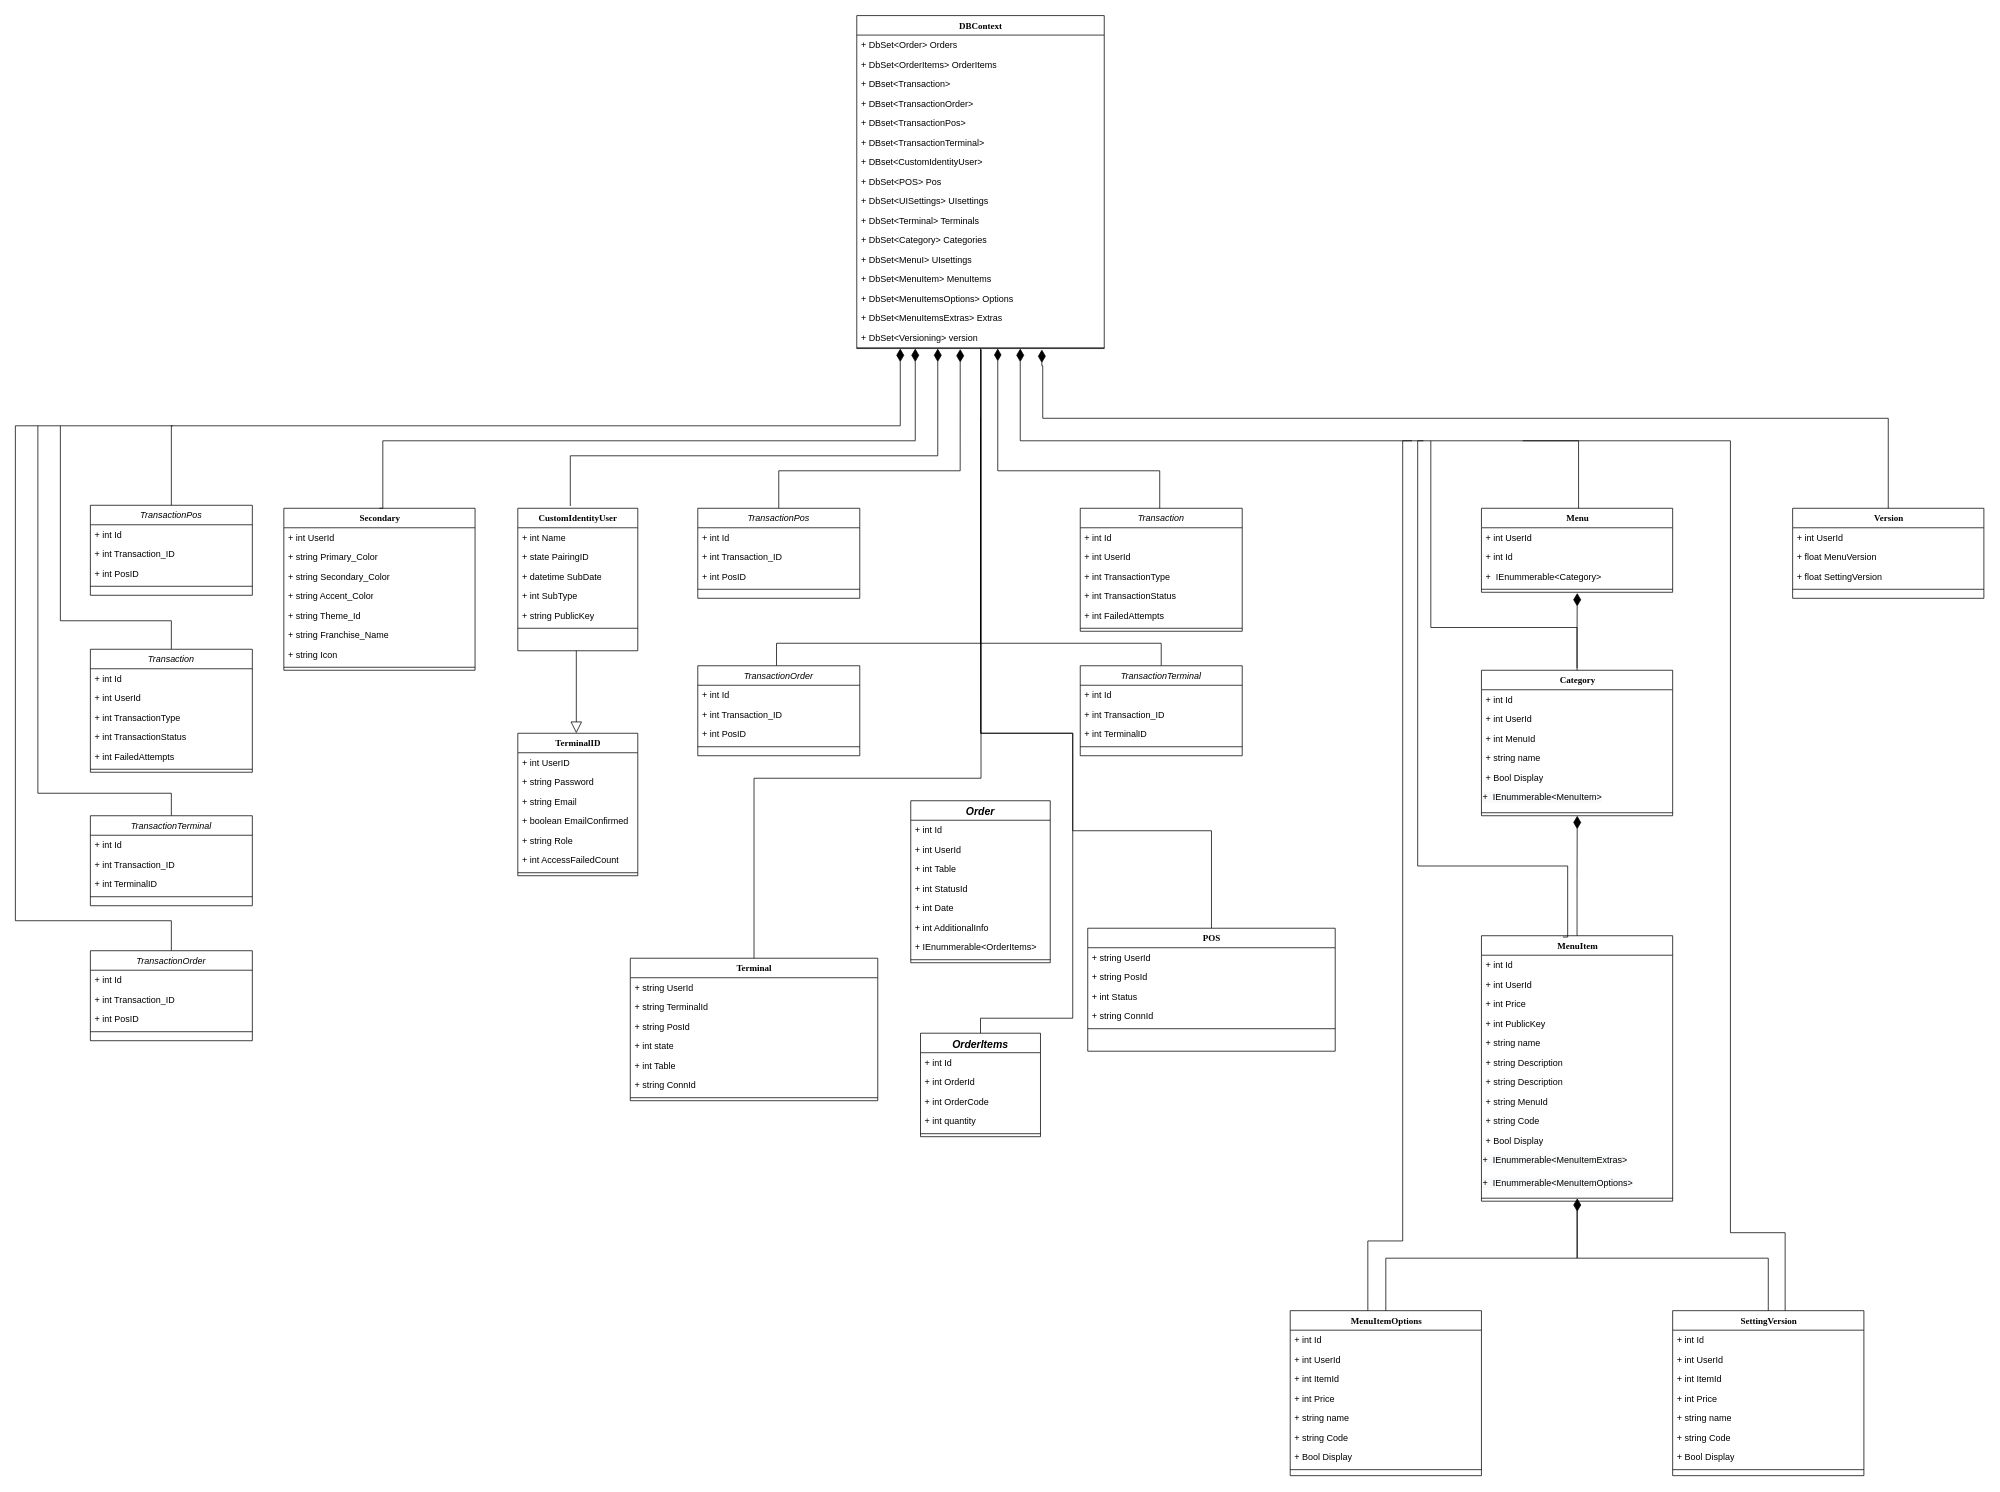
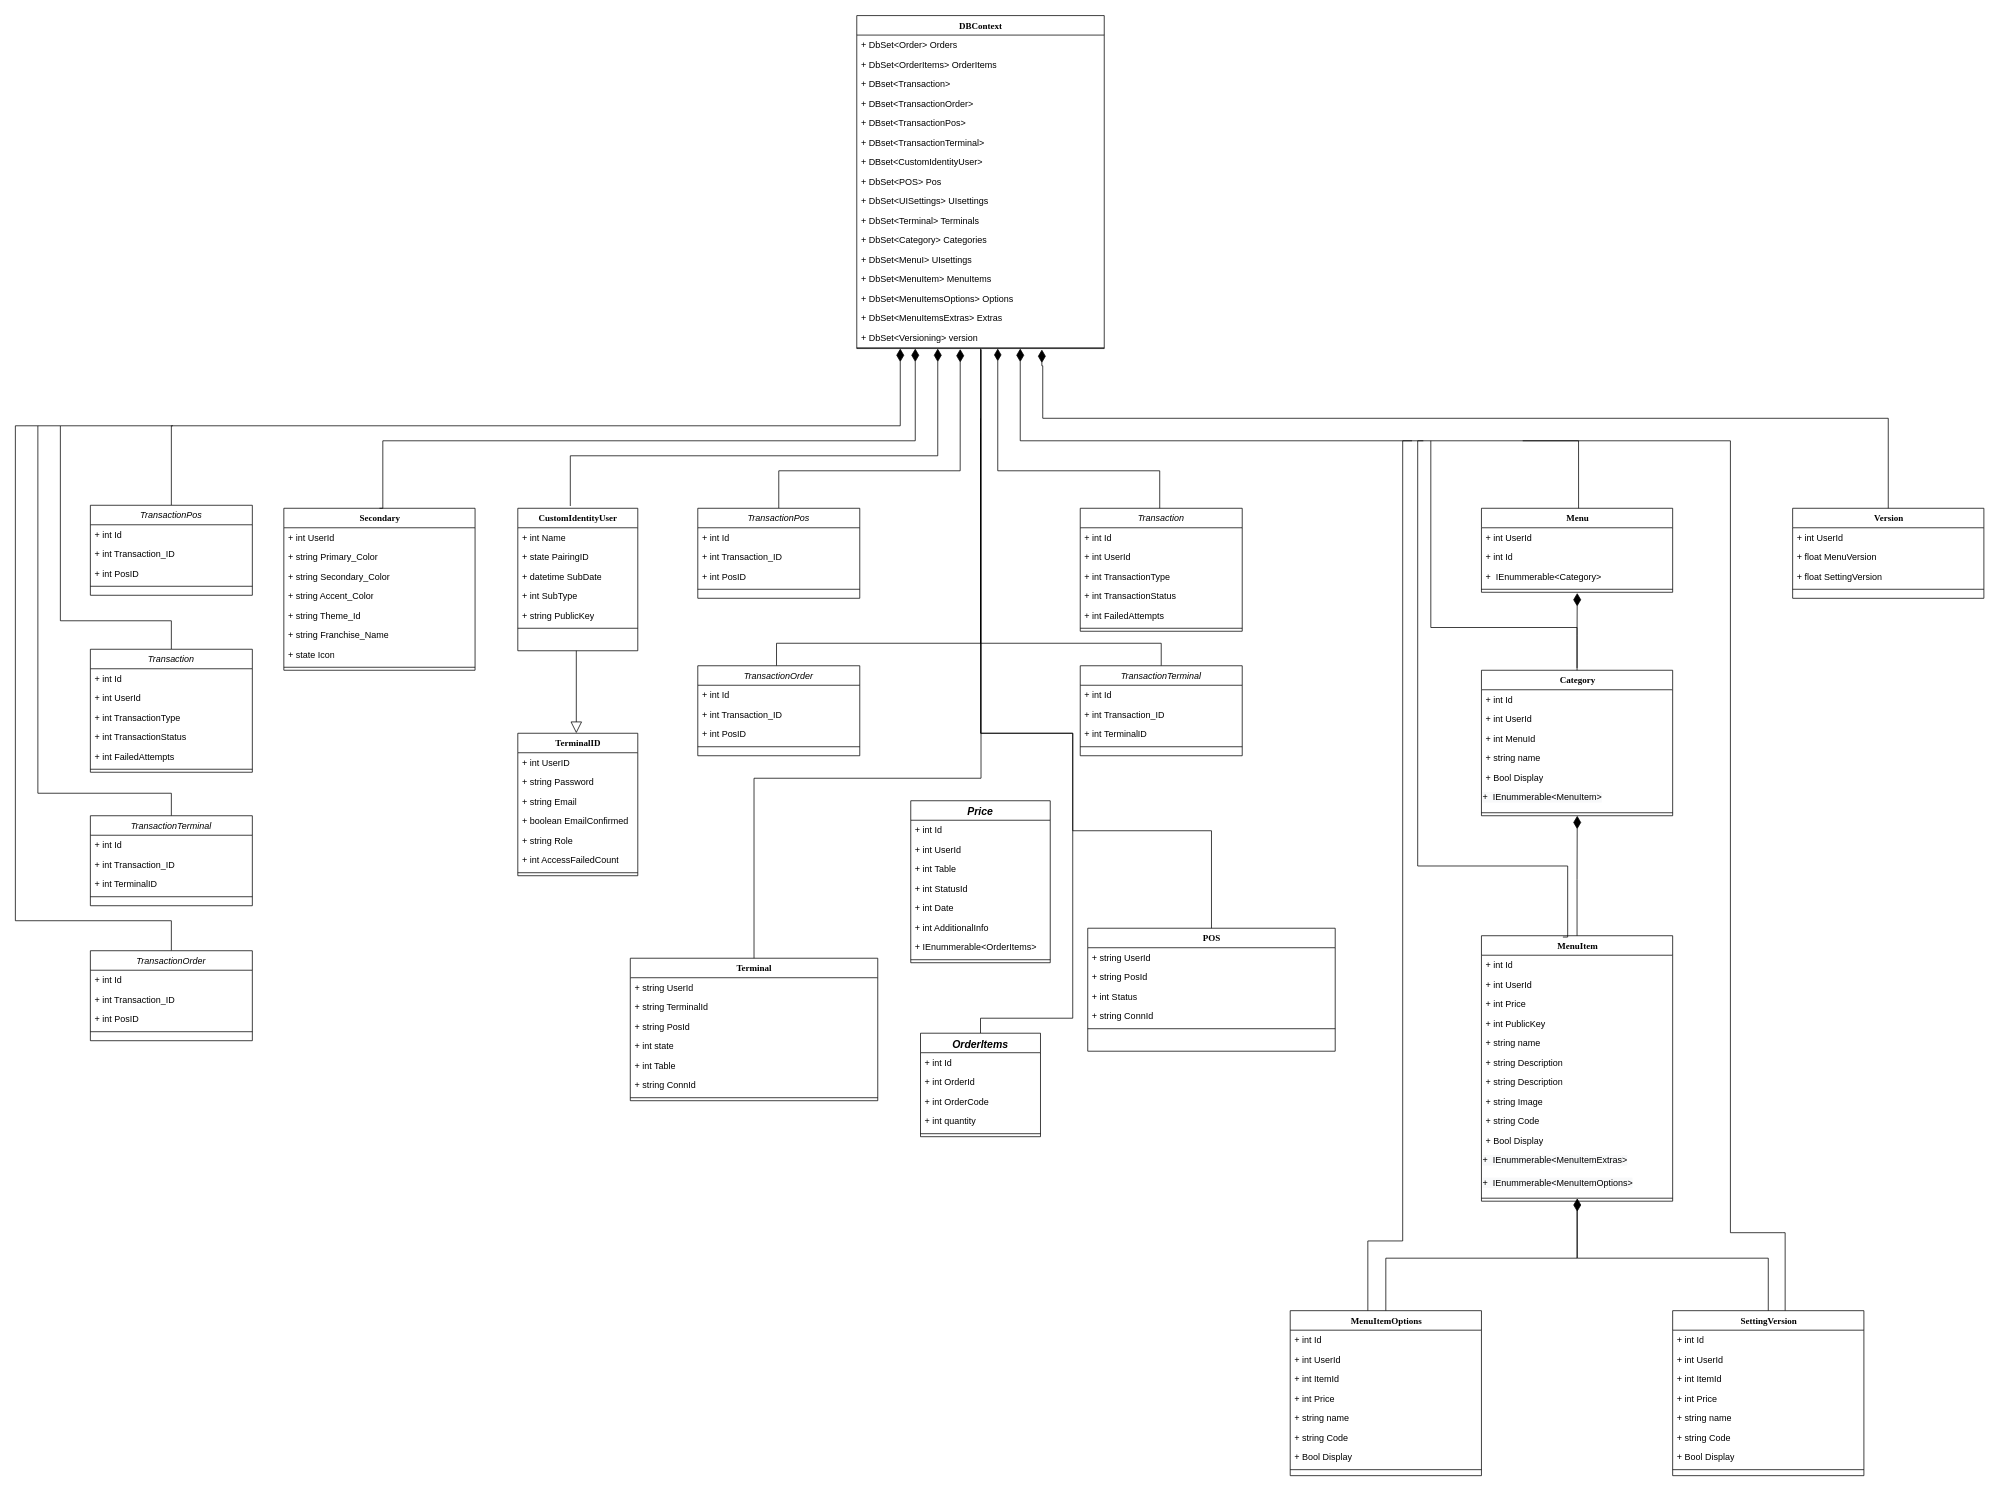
- <mxCell id="103" value="+ string Icon" style="text;html=1;strokeColor=none;fillColor=none;align=left;verticalAlign=top;spacingLeft=4;spacingRight=4;whiteSpace=wrap;overflow=hidden;rotatable=0;points=[[0,0.5],[1,0.5]];portConstraint=eastwest;" vertex="1" parent="96"><mxGeometry y="182" width="255" height="26" as="geometry" /></mxCell>
+ <mxCell id="103" value="+ state Icon" style="text;html=1;strokeColor=none;fillColor=none;align=left;verticalAlign=top;spacingLeft=4;spacingRight=4;whiteSpace=wrap;overflow=hidden;rotatable=0;points=[[0,0.5],[1,0.5]];portConstraint=eastwest;" vertex="1" parent="96"><mxGeometry y="182" width="255" height="26" as="geometry" /></mxCell>
- <mxCell id="20" value="Order" style="swimlane;fontStyle=3;align=center;verticalAlign=top;childLayout=stackLayout;horizontal=1;startSize=26;horizontalStack=0;resizeParent=1;resizeLast=0;collapsible=1;marginBottom=0;rounded=0;shadow=0;strokeWidth=1;fontSize=14;" vertex="1" parent="1"><mxGeometry x="1214" y="1067" width="186" height="216" as="geometry"><mxRectangle x="230" y="140" width="160" height="26" as="alternateBounds" /></mxGeometry></mxCell>
+ <mxCell id="20" value="Price" style="swimlane;fontStyle=3;align=center;verticalAlign=top;childLayout=stackLayout;horizontal=1;startSize=26;horizontalStack=0;resizeParent=1;resizeLast=0;collapsible=1;marginBottom=0;rounded=0;shadow=0;strokeWidth=1;fontSize=14;" vertex="1" parent="1"><mxGeometry x="1214" y="1067" width="186" height="216" as="geometry"><mxRectangle x="230" y="140" width="160" height="26" as="alternateBounds" /></mxGeometry></mxCell>
- <mxCell id="131" value="+ string MenuId" style="text;html=1;strokeColor=none;fillColor=none;align=left;verticalAlign=top;spacingLeft=4;spacingRight=4;whiteSpace=wrap;overflow=hidden;rotatable=0;points=[[0,0.5],[1,0.5]];portConstraint=eastwest;" vertex="1" parent="123"><mxGeometry y="208" width="255" height="26" as="geometry" /></mxCell>
+ <mxCell id="131" value="+ string Image" style="text;html=1;strokeColor=none;fillColor=none;align=left;verticalAlign=top;spacingLeft=4;spacingRight=4;whiteSpace=wrap;overflow=hidden;rotatable=0;points=[[0,0.5],[1,0.5]];portConstraint=eastwest;" vertex="1" parent="123"><mxGeometry y="208" width="255" height="26" as="geometry" /></mxCell>
